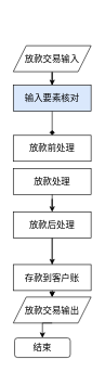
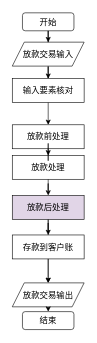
+ <mxCell id="3" value="开始" style="rounded=1;whiteSpace=wrap;html=1;fontStyle=0;fontSize=14;" vertex="1" parent="1"><mxGeometry x="37" y="20" width="86" height="30" as="geometry" /></mxCell>
+ <mxCell id="2" style="edgeStyle=orthogonalEdgeStyle;rounded=0;orthogonalLoop=1;jettySize=auto;html=1;exitX=0.5;exitY=1;exitDx=0;exitDy=0;" edge="1" parent="1" source="3" target="4"><mxGeometry relative="1" as="geometry" /></mxCell>
- <mxCell id="5" value="输入要素核对" style="rounded=0;whiteSpace=wrap;html=1;fontStyle=0;fontSize=14;fillColor=#dae8fc;" vertex="1" parent="1"><mxGeometry x="20" y="130" width="120" height="40" as="geometry" /></mxCell>
+ <mxCell id="5" value="输入要素核对" style="rounded=0;whiteSpace=wrap;html=1;fontStyle=0;fontSize=14;" vertex="1" parent="1"><mxGeometry x="20" y="130" width="120" height="40" as="geometry" /></mxCell>
- <mxCell id="11" style="edgeStyle=orthogonalEdgeStyle;rounded=0;orthogonalLoop=1;jettySize=auto;html=1;exitX=0.5;exitY=1;exitDx=0;exitDy=0;entryX=0.5;entryY=0;entryDx=0;entryDy=0;endArrow=diamond;" edge="1" parent="1" source="5" target="7"><mxGeometry relative="1" as="geometry"><mxPoint x="90" y="125" as="sourcePoint" /><mxPoint x="90" y="153" as="targetPoint" /><Array as="points" /></mxGeometry></mxCell>
+ <mxCell id="11" style="edgeStyle=orthogonalEdgeStyle;rounded=0;orthogonalLoop=1;jettySize=auto;html=1;exitX=0.5;exitY=1;exitDx=0;exitDy=0;entryX=0.5;entryY=0;entryDx=0;entryDy=0;" edge="1" parent="1" source="5" target="7"><mxGeometry relative="1" as="geometry"><mxPoint x="90" y="125" as="sourcePoint" /><mxPoint x="90" y="153" as="targetPoint" /><Array as="points" /></mxGeometry></mxCell>
+ <mxCell id="12" style="edgeStyle=orthogonalEdgeStyle;rounded=0;orthogonalLoop=1;jettySize=auto;html=1;exitX=0.5;exitY=1;exitDx=0;exitDy=0;" edge="1" parent="1" source="7" target="8"><mxGeometry relative="1" as="geometry"><mxPoint x="100" y="135" as="sourcePoint" /><mxPoint x="100" y="163" as="targetPoint" /><Array as="points" /></mxGeometry></mxCell>
- <mxCell id="10" value="放款后处理" style="rounded=0;whiteSpace=wrap;html=1;fontStyle=0;fontSize=14;" vertex="1" parent="1"><mxGeometry x="20" y="325" width="120" height="40" as="geometry" /></mxCell>
+ <mxCell id="10" value="放款后处理" style="rounded=0;whiteSpace=wrap;html=1;fontStyle=0;fontSize=14;fillColor=#e1d5e7;" vertex="1" parent="1"><mxGeometry x="20" y="325" width="120" height="40" as="geometry" /></mxCell>
- <mxCell id="14" value="存款到客户账" style="rounded=0;whiteSpace=wrap;html=1;fontStyle=0;fontSize=14;" vertex="1" parent="1"><mxGeometry x="20" y="406" width="120" height="40" as="geometry" /></mxCell>
+ <mxCell id="14" value="存款到客户账" style="rounded=0;whiteSpace=wrap;html=1;fontStyle=0;fontSize=14;" vertex="1" parent="1"><mxGeometry x="20" y="391" width="120" height="40" as="geometry" /></mxCell>
- <mxCell id="16" value="放款交易输出" style="shape=parallelogram;perimeter=parallelogramPerimeter;whiteSpace=wrap;html=1;fixedSize=1;fontStyle=0;fontSize=14;" vertex="1" parent="1"><mxGeometry x="20" y="456" width="120" height="40" as="geometry" /></mxCell>
+ <mxCell id="16" value="放款交易输出" style="shape=parallelogram;perimeter=parallelogramPerimeter;whiteSpace=wrap;html=1;fixedSize=1;fontStyle=0;fontSize=14;" vertex="1" parent="1"><mxGeometry x="20" y="471" width="120" height="40" as="geometry" /></mxCell>
- <mxCell id="17" value="结束" style="rounded=1;whiteSpace=wrap;html=1;fontStyle=0;fontSize=14;" vertex="1" parent="1"><mxGeometry x="22" y="519" width="86" height="30" as="geometry" /></mxCell>
+ <mxCell id="17" value="结束" style="rounded=1;whiteSpace=wrap;html=1;fontStyle=0;fontSize=14;" vertex="1" parent="1"><mxGeometry x="37" y="519" width="86" height="30" as="geometry" /></mxCell>
